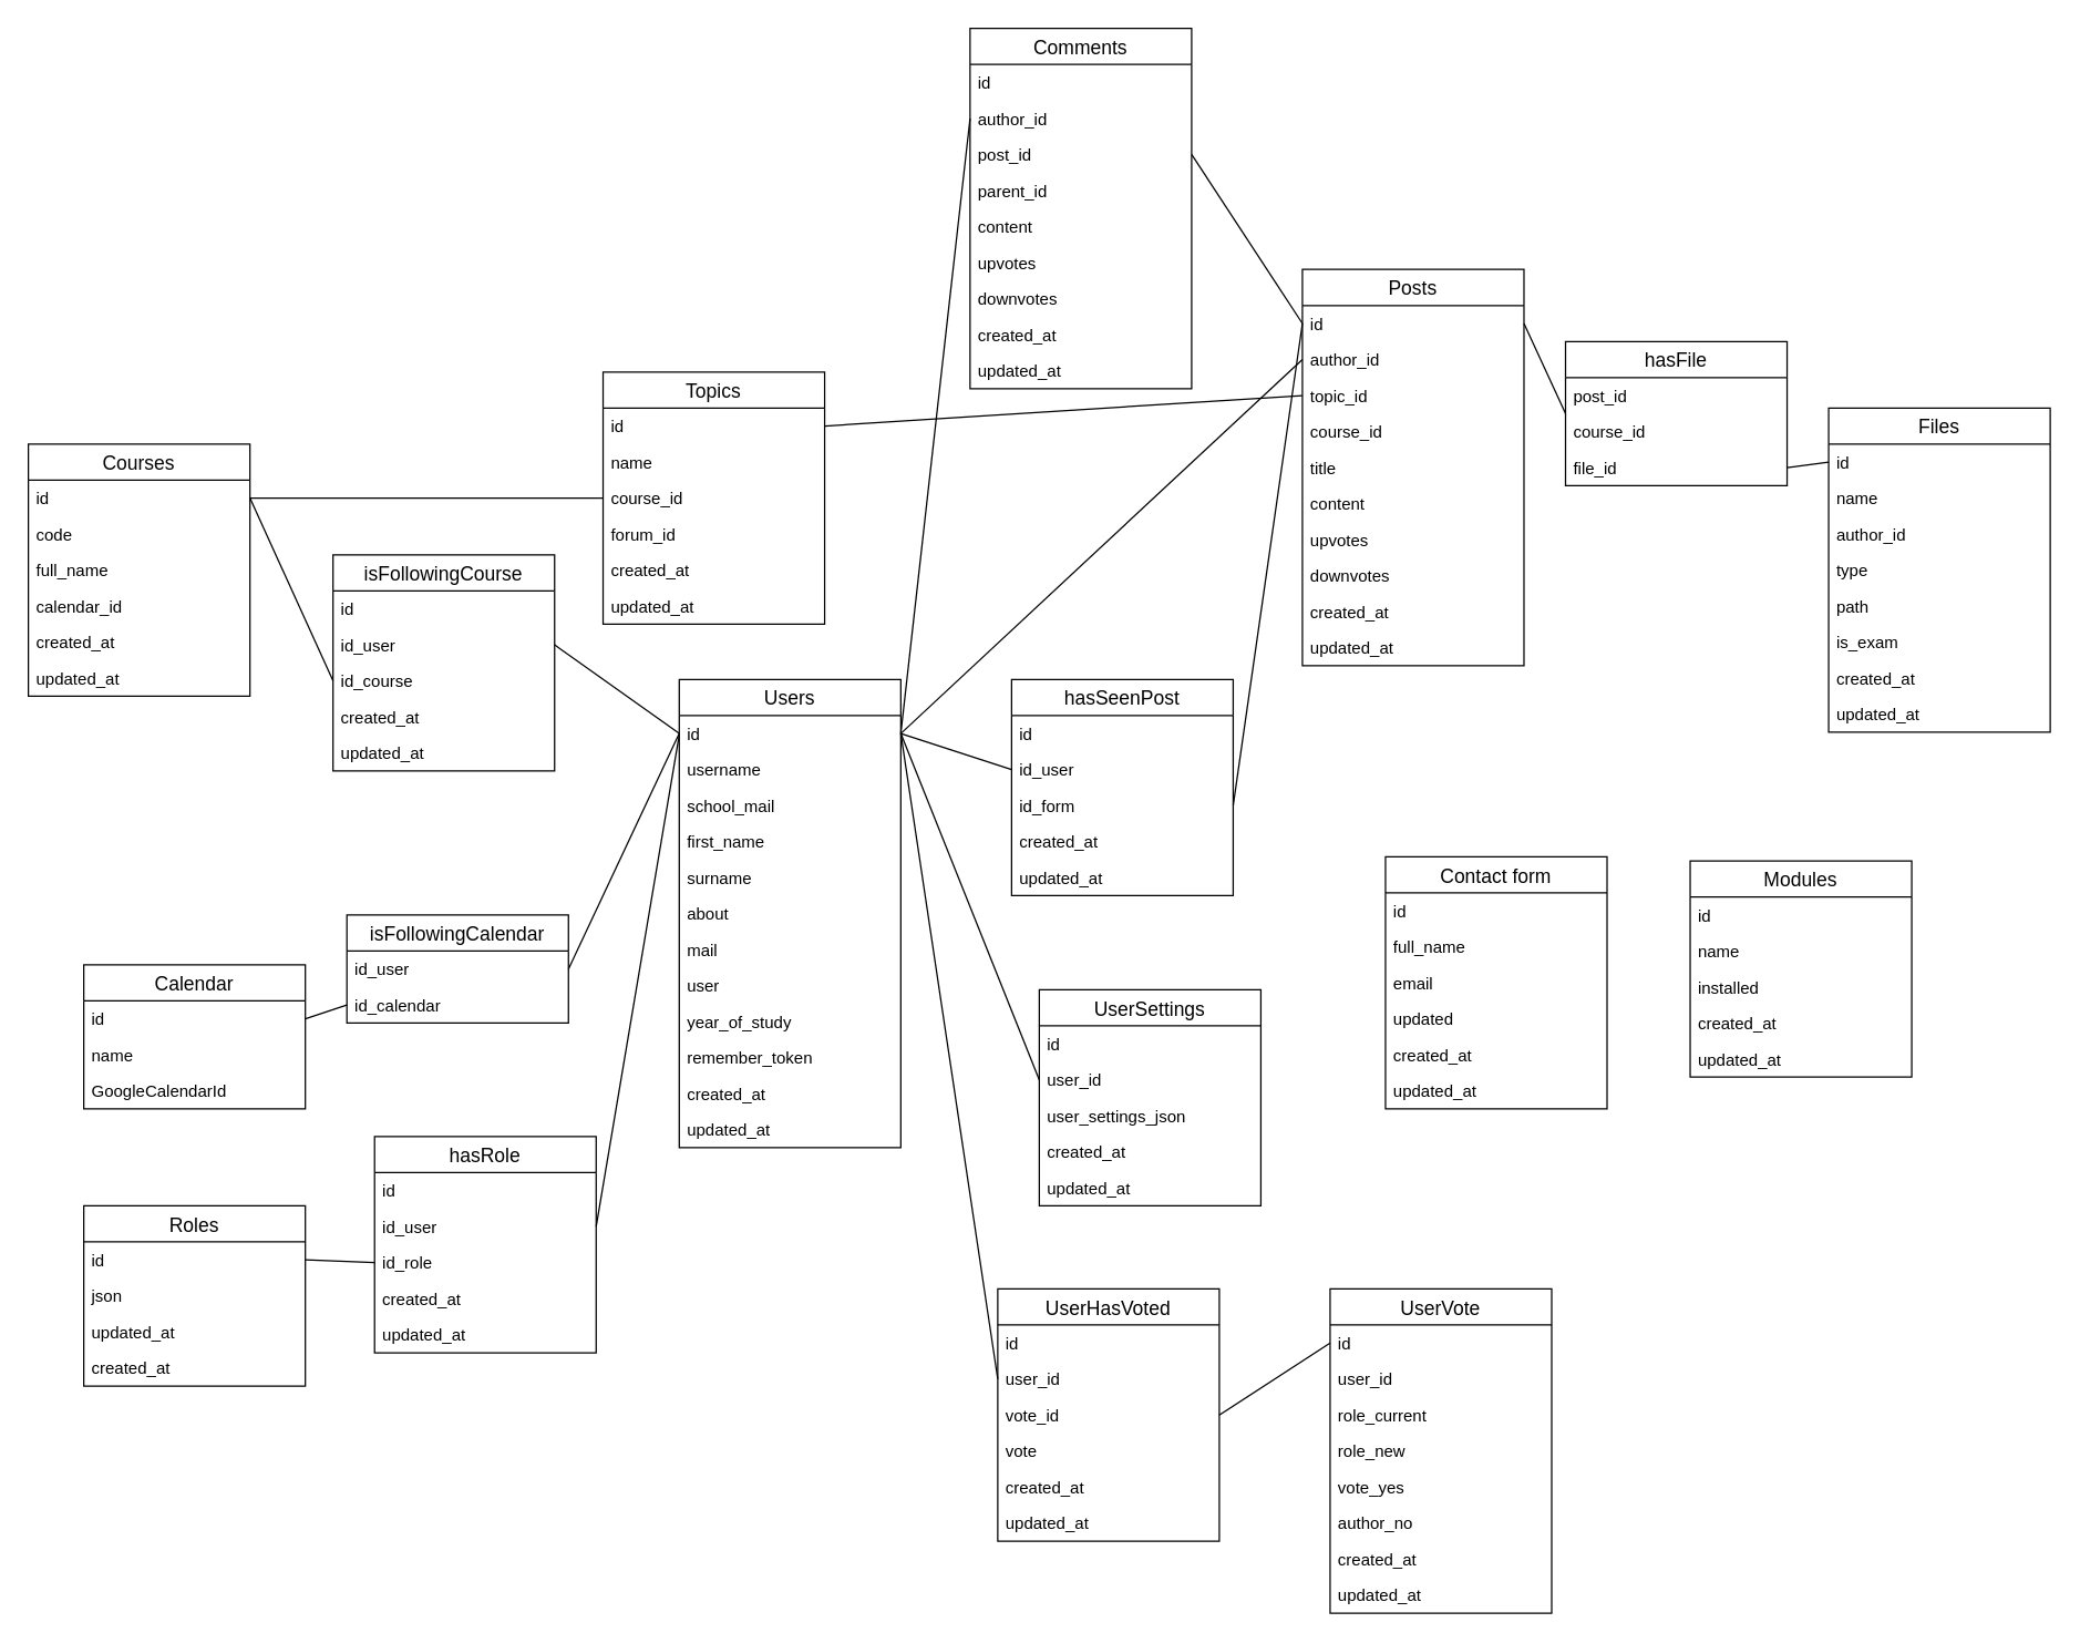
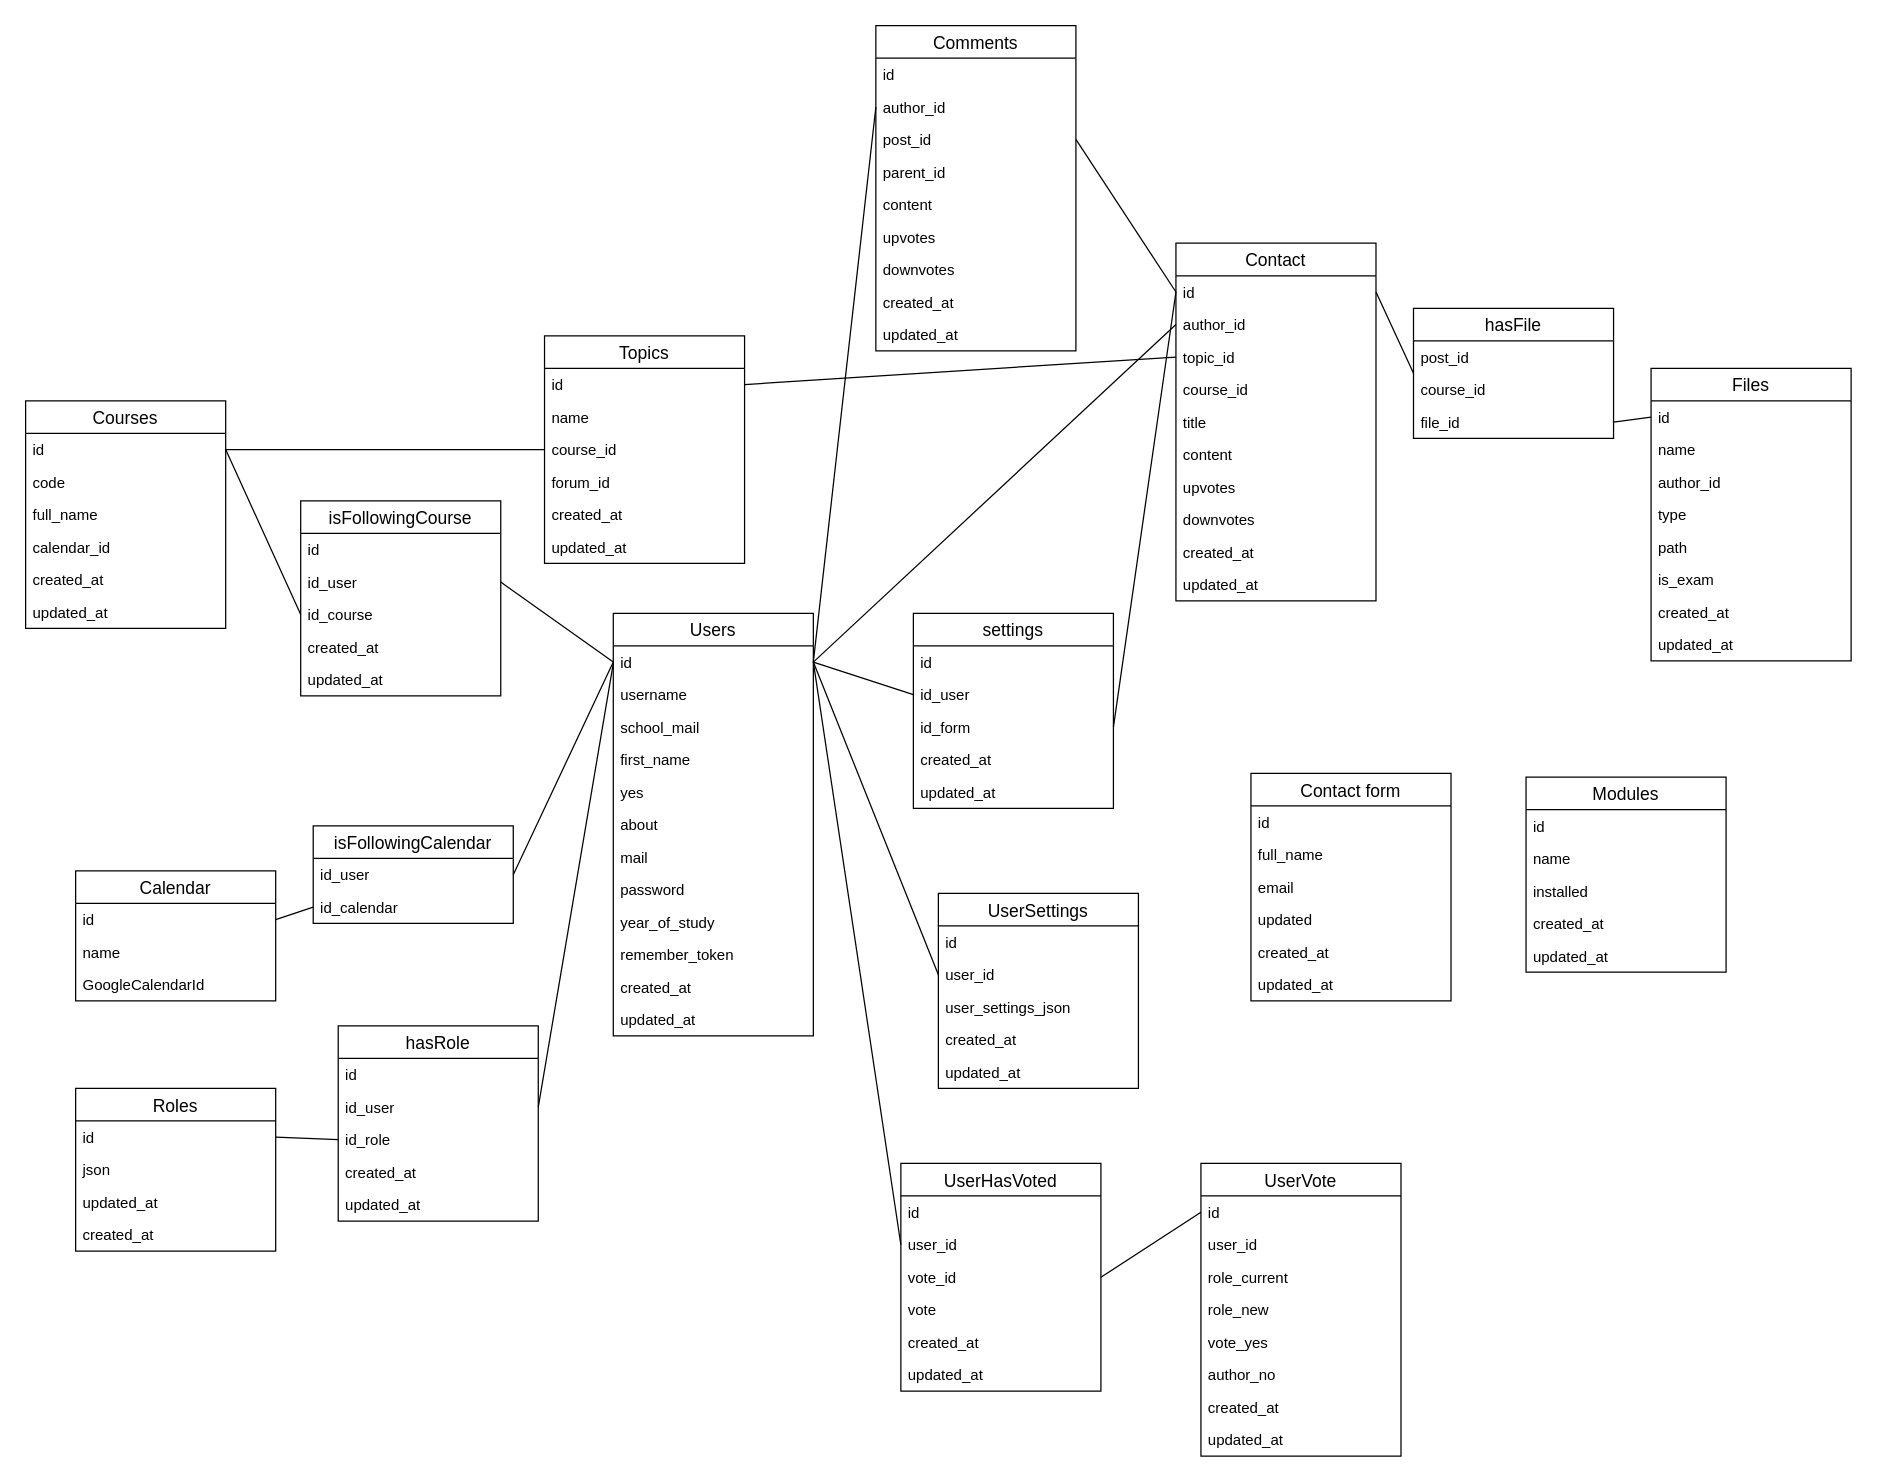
- <mxCell id="28" value="Posts" style="swimlane;fontStyle=0;childLayout=stackLayout;horizontal=1;startSize=26;horizontalStack=0;resizeParent=1;resizeParentMax=0;resizeLast=0;collapsible=1;marginBottom=0;align=center;fontSize=14;" parent="1" vertex="1"><mxGeometry x="940" y="194" width="160" height="286" as="geometry" /></mxCell>
+ <mxCell id="28" value="Contact" style="swimlane;fontStyle=0;childLayout=stackLayout;horizontal=1;startSize=26;horizontalStack=0;resizeParent=1;resizeParentMax=0;resizeLast=0;collapsible=1;marginBottom=0;align=center;fontSize=14;" parent="1" vertex="1"><mxGeometry x="940" y="194" width="160" height="286" as="geometry" /></mxCell>
- <mxCell id="22" value="hasSeenPost" style="swimlane;fontStyle=0;childLayout=stackLayout;horizontal=1;startSize=26;horizontalStack=0;resizeParent=1;resizeParentMax=0;resizeLast=0;collapsible=1;marginBottom=0;align=center;fontSize=14;" parent="1" vertex="1"><mxGeometry x="730" y="490" width="160" height="156" as="geometry" /></mxCell>
+ <mxCell id="22" value="settings" style="swimlane;fontStyle=0;childLayout=stackLayout;horizontal=1;startSize=26;horizontalStack=0;resizeParent=1;resizeParentMax=0;resizeLast=0;collapsible=1;marginBottom=0;align=center;fontSize=14;" parent="1" vertex="1"><mxGeometry x="730" y="490" width="160" height="156" as="geometry" /></mxCell>
- <mxCell id="7" value="surname" style="text;strokeColor=none;fillColor=none;spacingLeft=4;spacingRight=4;overflow=hidden;rotatable=0;points=[[0,0.5],[1,0.5]];portConstraint=eastwest;fontSize=12;" vertex="1" parent="2"><mxGeometry y="130" width="160" height="26" as="geometry" /></mxCell>
+ <mxCell id="7" value="yes" style="text;strokeColor=none;fillColor=none;spacingLeft=4;spacingRight=4;overflow=hidden;rotatable=0;points=[[0,0.5],[1,0.5]];portConstraint=eastwest;fontSize=12;" vertex="1" parent="2"><mxGeometry y="130" width="160" height="26" as="geometry" /></mxCell>
- <mxCell id="10" value="user" style="text;strokeColor=none;fillColor=none;spacingLeft=4;spacingRight=4;overflow=hidden;rotatable=0;points=[[0,0.5],[1,0.5]];portConstraint=eastwest;fontSize=12;" parent="2" vertex="1"><mxGeometry y="208" width="160" height="26" as="geometry" /></mxCell>
+ <mxCell id="10" value="password" style="text;strokeColor=none;fillColor=none;spacingLeft=4;spacingRight=4;overflow=hidden;rotatable=0;points=[[0,0.5],[1,0.5]];portConstraint=eastwest;fontSize=12;" parent="2" vertex="1"><mxGeometry y="208" width="160" height="26" as="geometry" /></mxCell>
